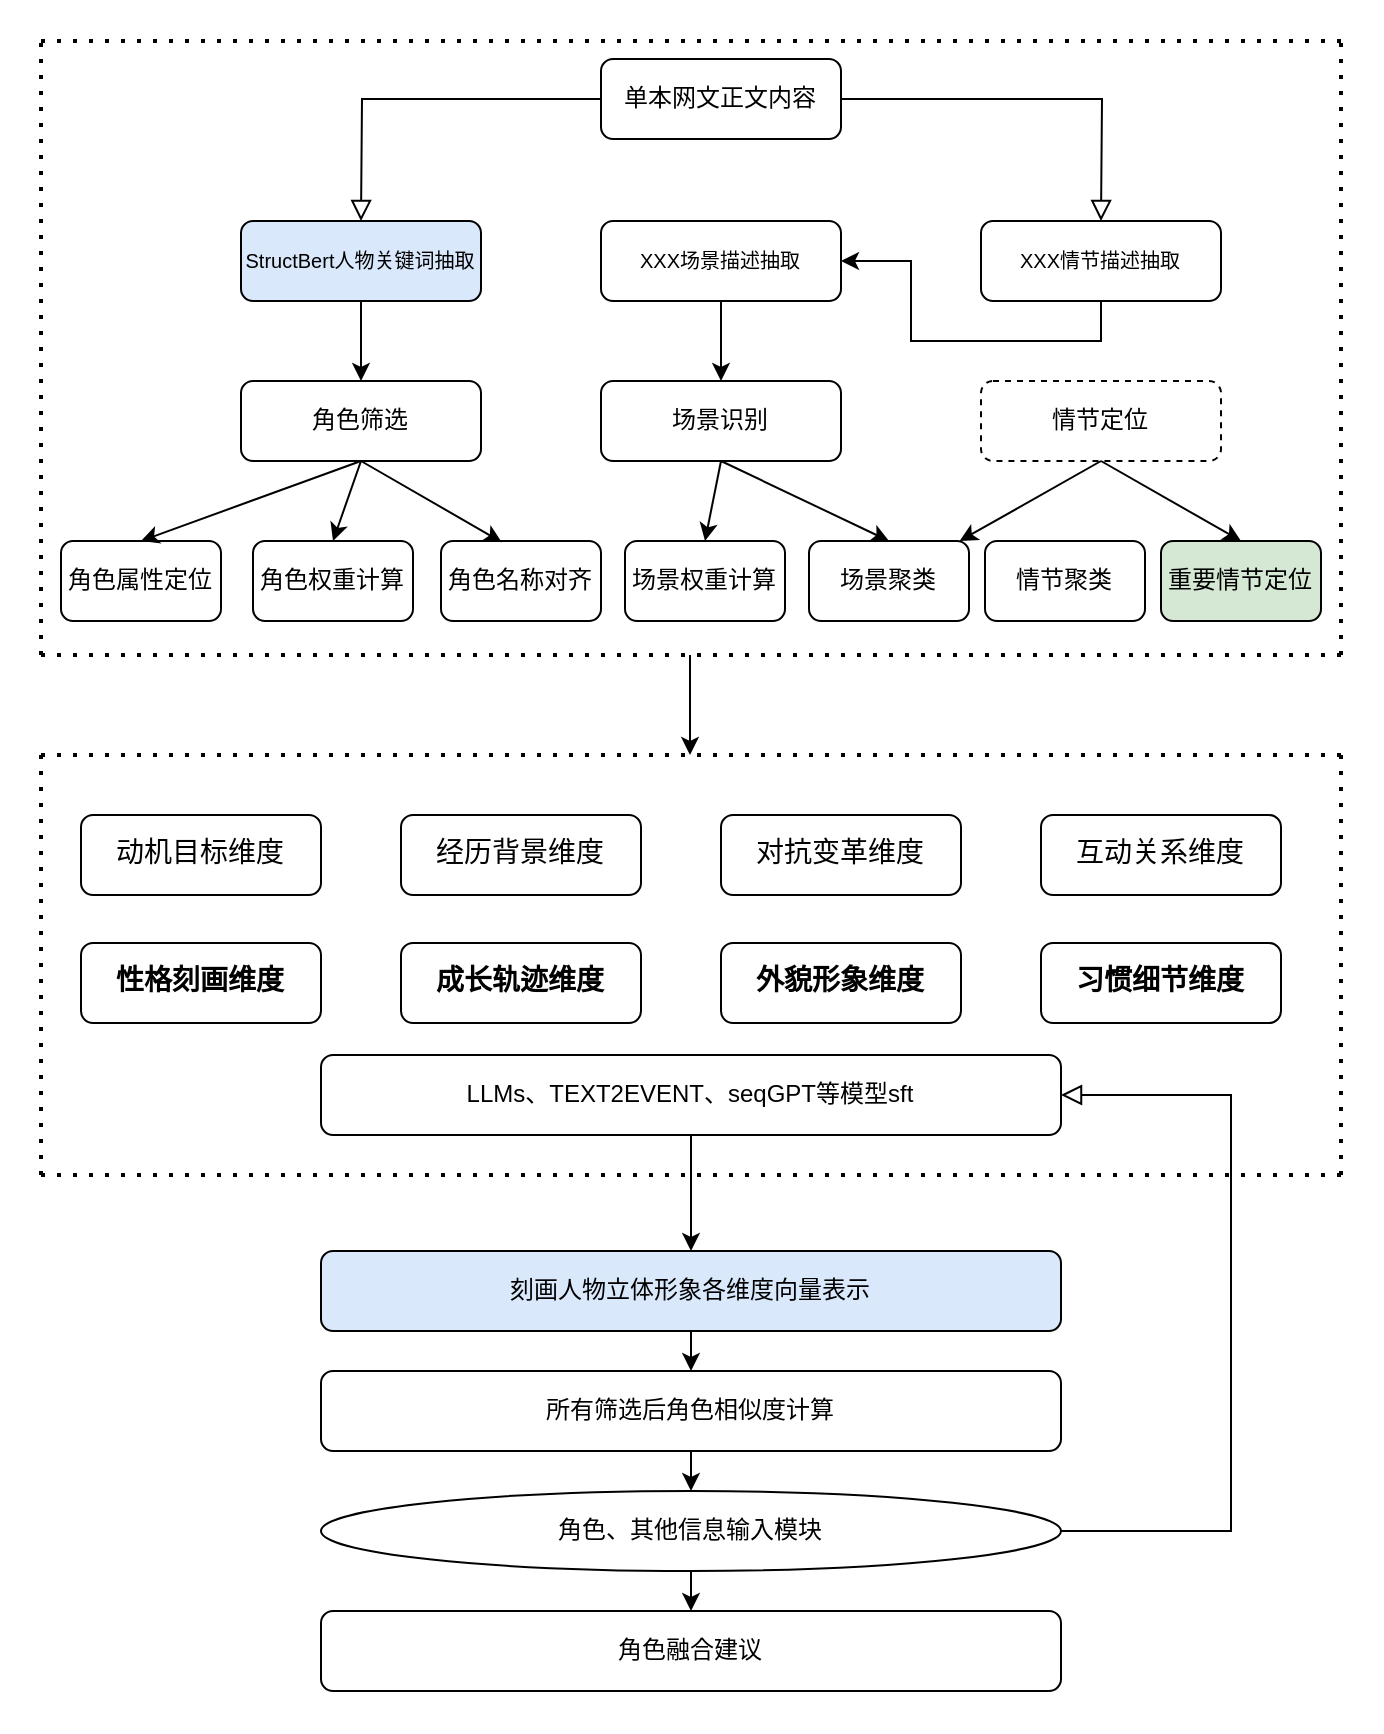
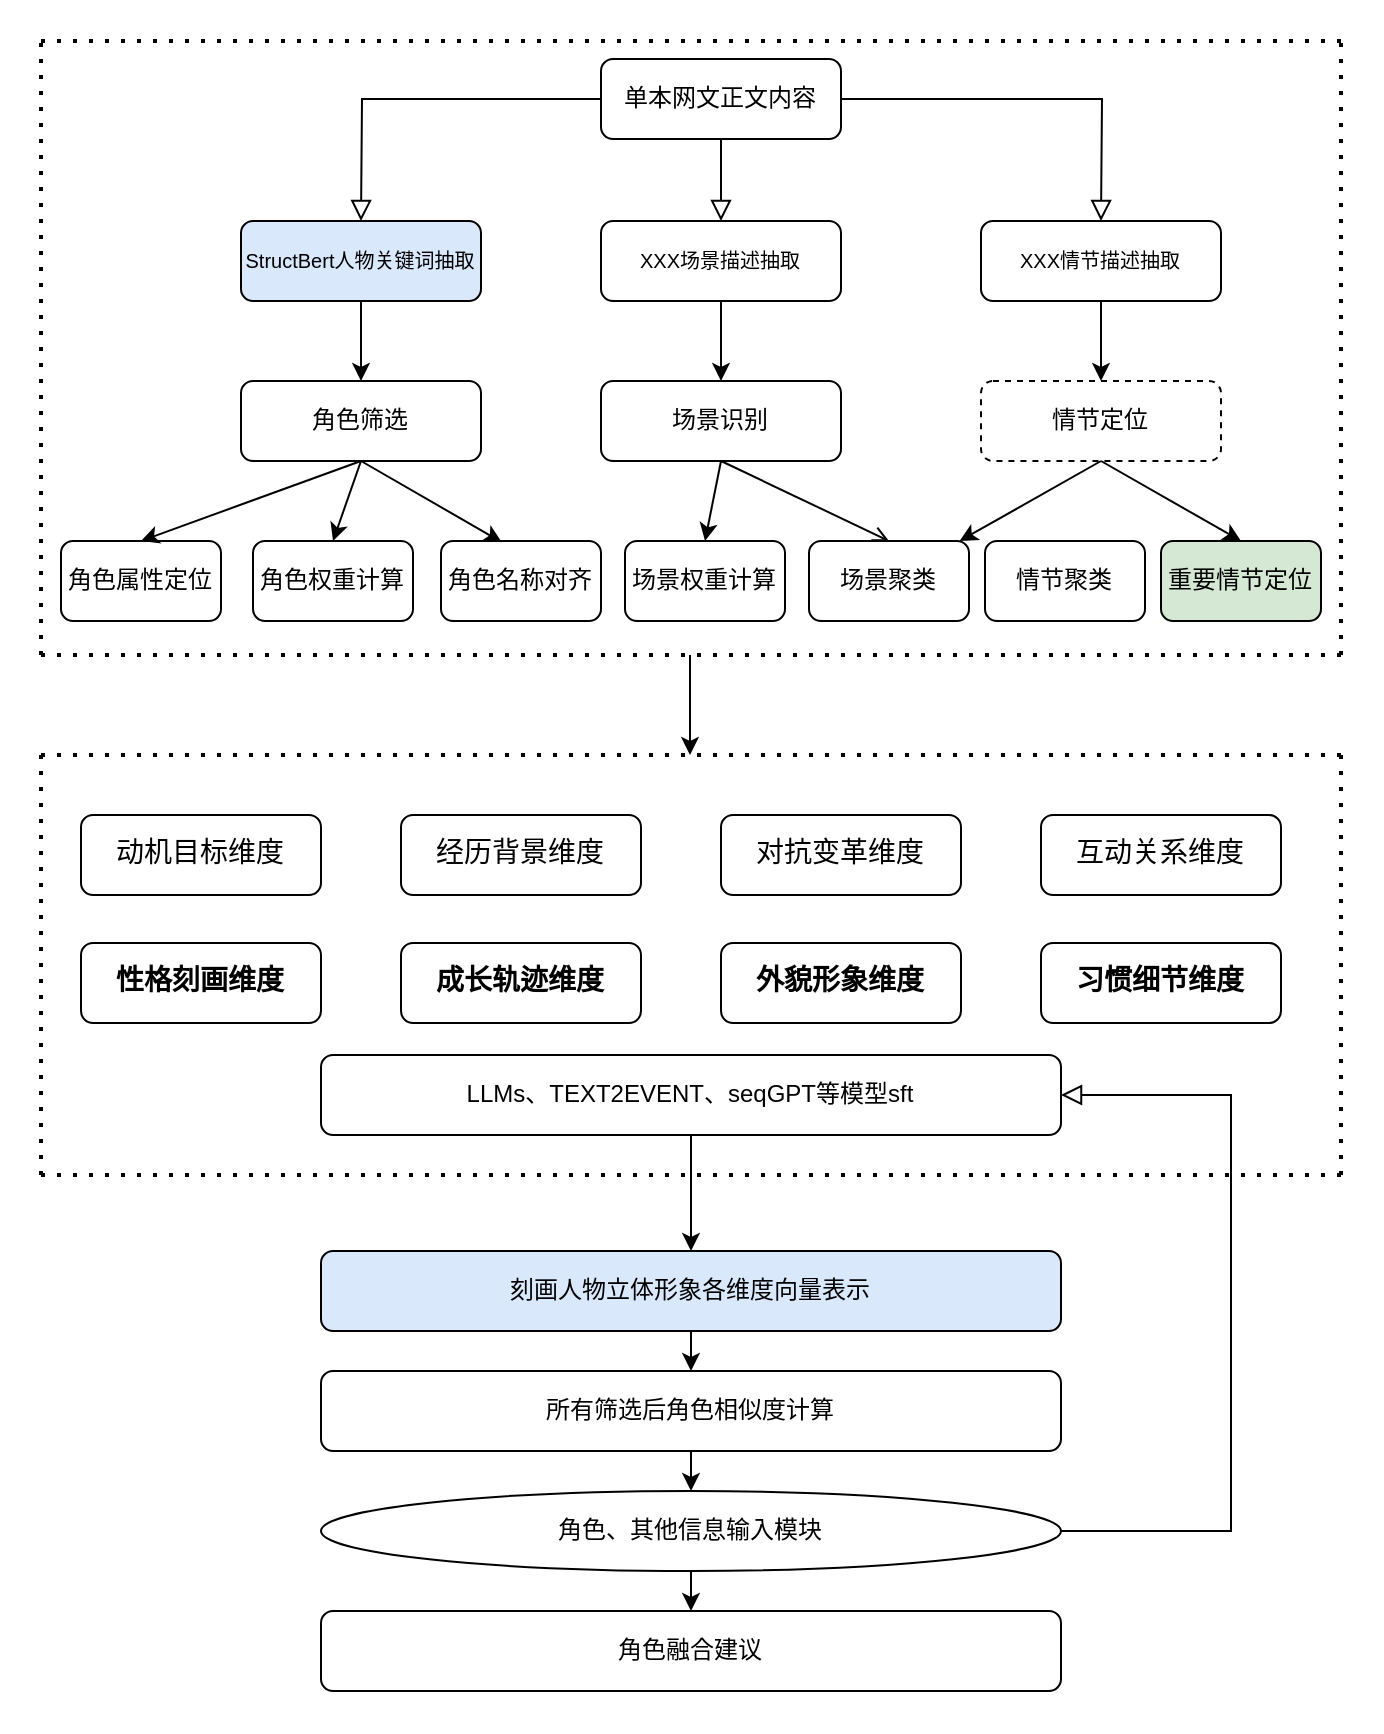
+ <mxCell id="12" value="" style="rounded=0;html=1;jettySize=auto;orthogonalLoop=1;fontSize=11;endArrow=block;endFill=0;endSize=8;strokeWidth=1;shadow=0;labelBackgroundColor=none;edgeStyle=orthogonalEdgeStyle;exitX=0.5;exitY=1;exitDx=0;exitDy=0;entryX=0.5;entryY=0;entryDx=0;entryDy=0;" parent="1" source="3" target="9" edge="1"><mxGeometry relative="1" as="geometry"><mxPoint x="310" y="50" as="sourcePoint" /><mxPoint x="190" y="120" as="targetPoint" /><Array as="points"><mxPoint x="360" y="100" /><mxPoint x="360" y="100" /></Array></mxGeometry></mxCell>
- <mxCell id="14" style="edgeStyle=orthogonalEdgeStyle;rounded=0;orthogonalLoop=1;jettySize=auto;html=1;exitX=0.5;exitY=1;exitDx=0;exitDy=0;" parent="1" source="15" target="9" edge="1"><mxGeometry relative="1" as="geometry" /></mxCell>
+ <mxCell id="14" style="edgeStyle=orthogonalEdgeStyle;rounded=0;orthogonalLoop=1;jettySize=auto;html=1;exitX=0.5;exitY=1;exitDx=0;exitDy=0;entryX=0.5;entryY=0;entryDx=0;entryDy=0;" parent="1" source="15" target="17" edge="1"><mxGeometry relative="1" as="geometry" /></mxCell>
- <mxCell id="32" value="" style="endArrow=classic;html=1;rounded=0;exitX=0.5;exitY=1;exitDx=0;exitDy=0;entryX=0.5;entryY=0;entryDx=0;entryDy=0;" edge="1" parent="1" source="11" target="26"><mxGeometry width="50" height="50" relative="1" as="geometry"><mxPoint x="450" y="430" as="sourcePoint" /><mxPoint x="500" y="380" as="targetPoint" /></mxGeometry></mxCell>
+ <mxCell id="32" value="" style="endArrow=open;html=1;rounded=0;exitX=0.5;exitY=1;exitDx=0;exitDy=0;entryX=0.5;entryY=0;entryDx=0;entryDy=0;" edge="1" parent="1" source="11" target="26"><mxGeometry width="50" height="50" relative="1" as="geometry"><mxPoint x="450" y="430" as="sourcePoint" /><mxPoint x="500" y="380" as="targetPoint" /></mxGeometry></mxCell>
